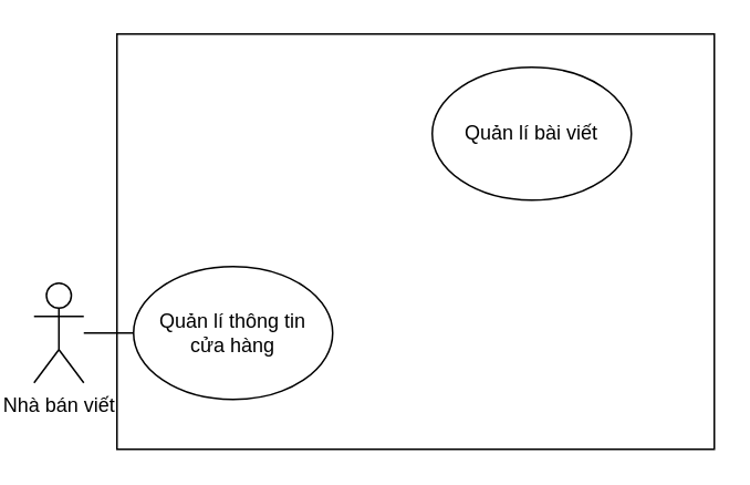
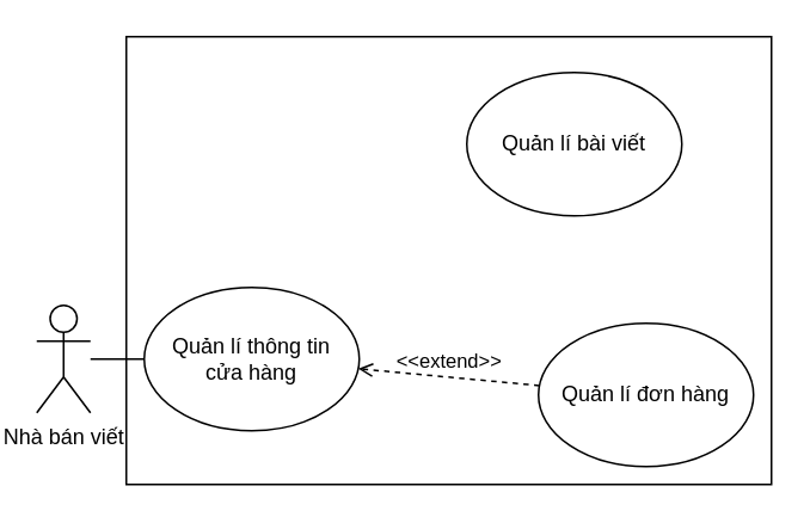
+ <mxCell id="8" value="&amp;lt;&amp;lt;extend&amp;gt;&amp;gt;" style="html=1;verticalAlign=bottom;labelBackgroundColor=none;endArrow=open;endFill=0;dashed=1;rounded=0;" edge="1" parent="1" source="7" target="4"><mxGeometry width="160" relative="1" as="geometry"><mxPoint x="287.496" y="118.233" as="sourcePoint" /><mxPoint x="192.426" y="181.716" as="targetPoint" /></mxGeometry></mxCell>
+ <mxCell id="7" value="Quản lí đơn hàng" style="ellipse;whiteSpace=wrap;html=1;" vertex="1" parent="1"><mxGeometry x="300" y="180" width="120" height="80" as="geometry" /></mxCell>
